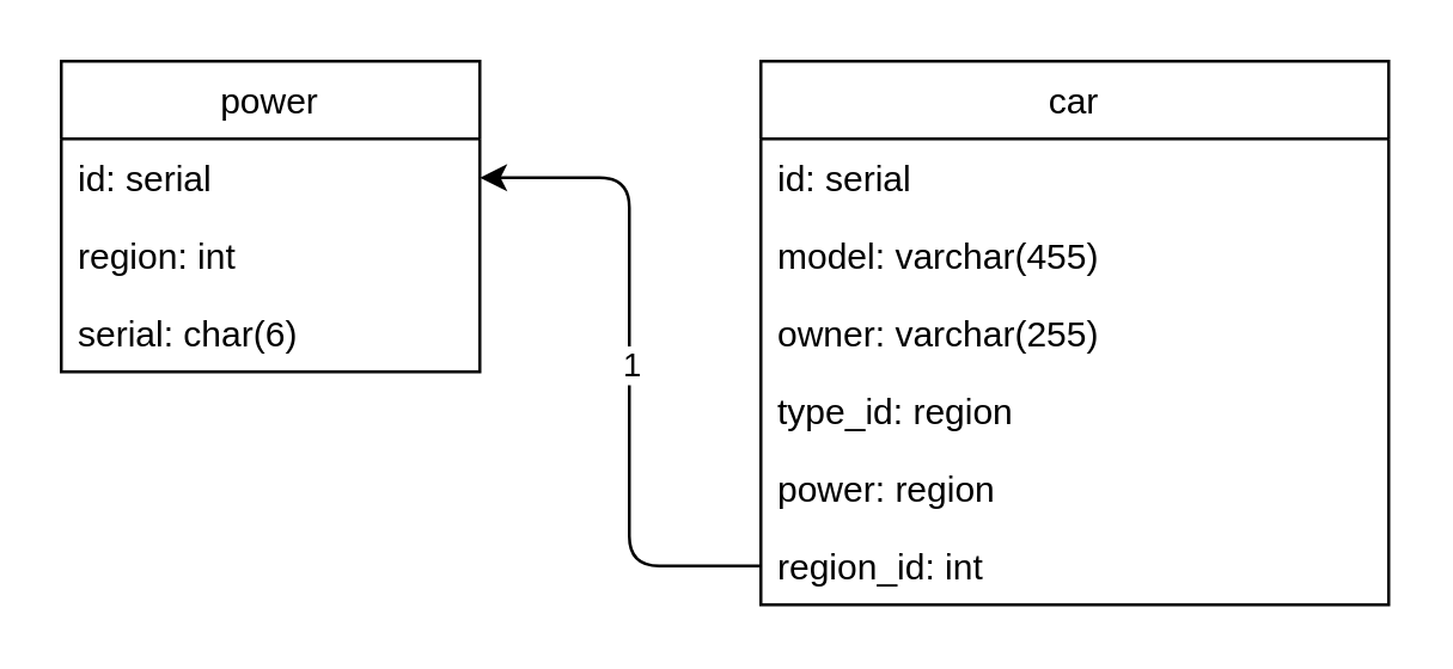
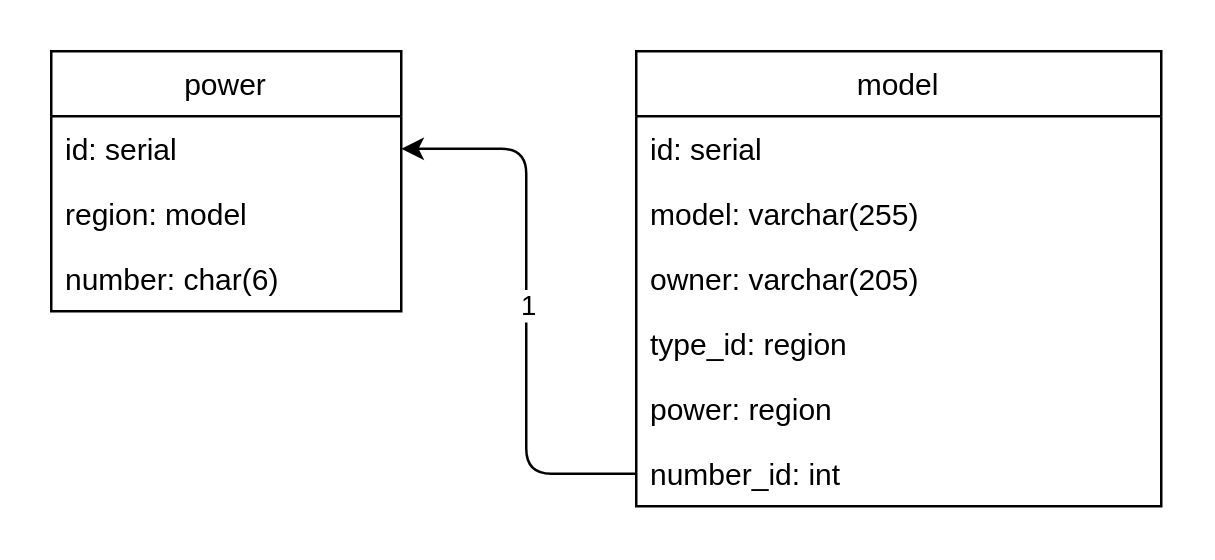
- <mxCell id="6" value="car" style="swimlane;fontStyle=0;childLayout=stackLayout;horizontal=1;startSize=26;horizontalStack=0;resizeParent=1;resizeParentMax=0;resizeLast=0;collapsible=1;marginBottom=0;" parent="1" vertex="1"><mxGeometry x="254" y="20" width="210" height="182" as="geometry" /></mxCell>
+ <mxCell id="6" value="model" style="swimlane;fontStyle=0;childLayout=stackLayout;horizontal=1;startSize=26;horizontalStack=0;resizeParent=1;resizeParentMax=0;resizeLast=0;collapsible=1;marginBottom=0;" parent="1" vertex="1"><mxGeometry x="254" y="20" width="210" height="182" as="geometry" /></mxCell>
- <mxCell id="4" value="region: int" style="text;strokeColor=none;fillColor=none;align=left;verticalAlign=top;spacingLeft=4;spacingRight=4;overflow=hidden;rotatable=0;points=[[0,0.5],[1,0.5]];portConstraint=eastwest;" parent="2" vertex="1"><mxGeometry y="52" width="140" height="26" as="geometry" /></mxCell>
+ <mxCell id="4" value="region: model" style="text;strokeColor=none;fillColor=none;align=left;verticalAlign=top;spacingLeft=4;spacingRight=4;overflow=hidden;rotatable=0;points=[[0,0.5],[1,0.5]];portConstraint=eastwest;" parent="2" vertex="1"><mxGeometry y="52" width="140" height="26" as="geometry" /></mxCell>
- <mxCell id="8" value="model: varchar(455)" style="text;strokeColor=none;fillColor=none;align=left;verticalAlign=top;spacingLeft=4;spacingRight=4;overflow=hidden;rotatable=0;points=[[0,0.5],[1,0.5]];portConstraint=eastwest;" parent="6" vertex="1"><mxGeometry y="52" width="210" height="26" as="geometry" /></mxCell>
+ <mxCell id="8" value="model: varchar(255)" style="text;strokeColor=none;fillColor=none;align=left;verticalAlign=top;spacingLeft=4;spacingRight=4;overflow=hidden;rotatable=0;points=[[0,0.5],[1,0.5]];portConstraint=eastwest;" parent="6" vertex="1"><mxGeometry y="52" width="210" height="26" as="geometry" /></mxCell>
- <mxCell id="5" value="serial: char(6)" style="text;strokeColor=none;fillColor=none;align=left;verticalAlign=top;spacingLeft=4;spacingRight=4;overflow=hidden;rotatable=0;points=[[0,0.5],[1,0.5]];portConstraint=eastwest;" vertex="1" parent="2"><mxGeometry y="78" width="140" height="26" as="geometry" /></mxCell>
+ <mxCell id="5" value="number: char(6)" style="text;strokeColor=none;fillColor=none;align=left;verticalAlign=top;spacingLeft=4;spacingRight=4;overflow=hidden;rotatable=0;points=[[0,0.5],[1,0.5]];portConstraint=eastwest;" vertex="1" parent="2"><mxGeometry y="78" width="140" height="26" as="geometry" /></mxCell>
- <mxCell id="9" value="owner: varchar(255)" style="text;strokeColor=none;fillColor=none;align=left;verticalAlign=top;spacingLeft=4;spacingRight=4;overflow=hidden;rotatable=0;points=[[0,0.5],[1,0.5]];portConstraint=eastwest;" parent="6" vertex="1"><mxGeometry y="78" width="210" height="26" as="geometry" /></mxCell>
+ <mxCell id="9" value="owner: varchar(205)" style="text;strokeColor=none;fillColor=none;align=left;verticalAlign=top;spacingLeft=4;spacingRight=4;overflow=hidden;rotatable=0;points=[[0,0.5],[1,0.5]];portConstraint=eastwest;" parent="6" vertex="1"><mxGeometry y="78" width="210" height="26" as="geometry" /></mxCell>
- <mxCell id="12" value="region_id: int" style="text;strokeColor=none;fillColor=none;align=left;verticalAlign=top;spacingLeft=4;spacingRight=4;overflow=hidden;rotatable=0;points=[[0,0.5],[1,0.5]];portConstraint=eastwest;" parent="6" vertex="1"><mxGeometry y="156" width="210" height="26" as="geometry" /></mxCell>
+ <mxCell id="12" value="number_id: int" style="text;strokeColor=none;fillColor=none;align=left;verticalAlign=top;spacingLeft=4;spacingRight=4;overflow=hidden;rotatable=0;points=[[0,0.5],[1,0.5]];portConstraint=eastwest;" parent="6" vertex="1"><mxGeometry y="156" width="210" height="26" as="geometry" /></mxCell>
